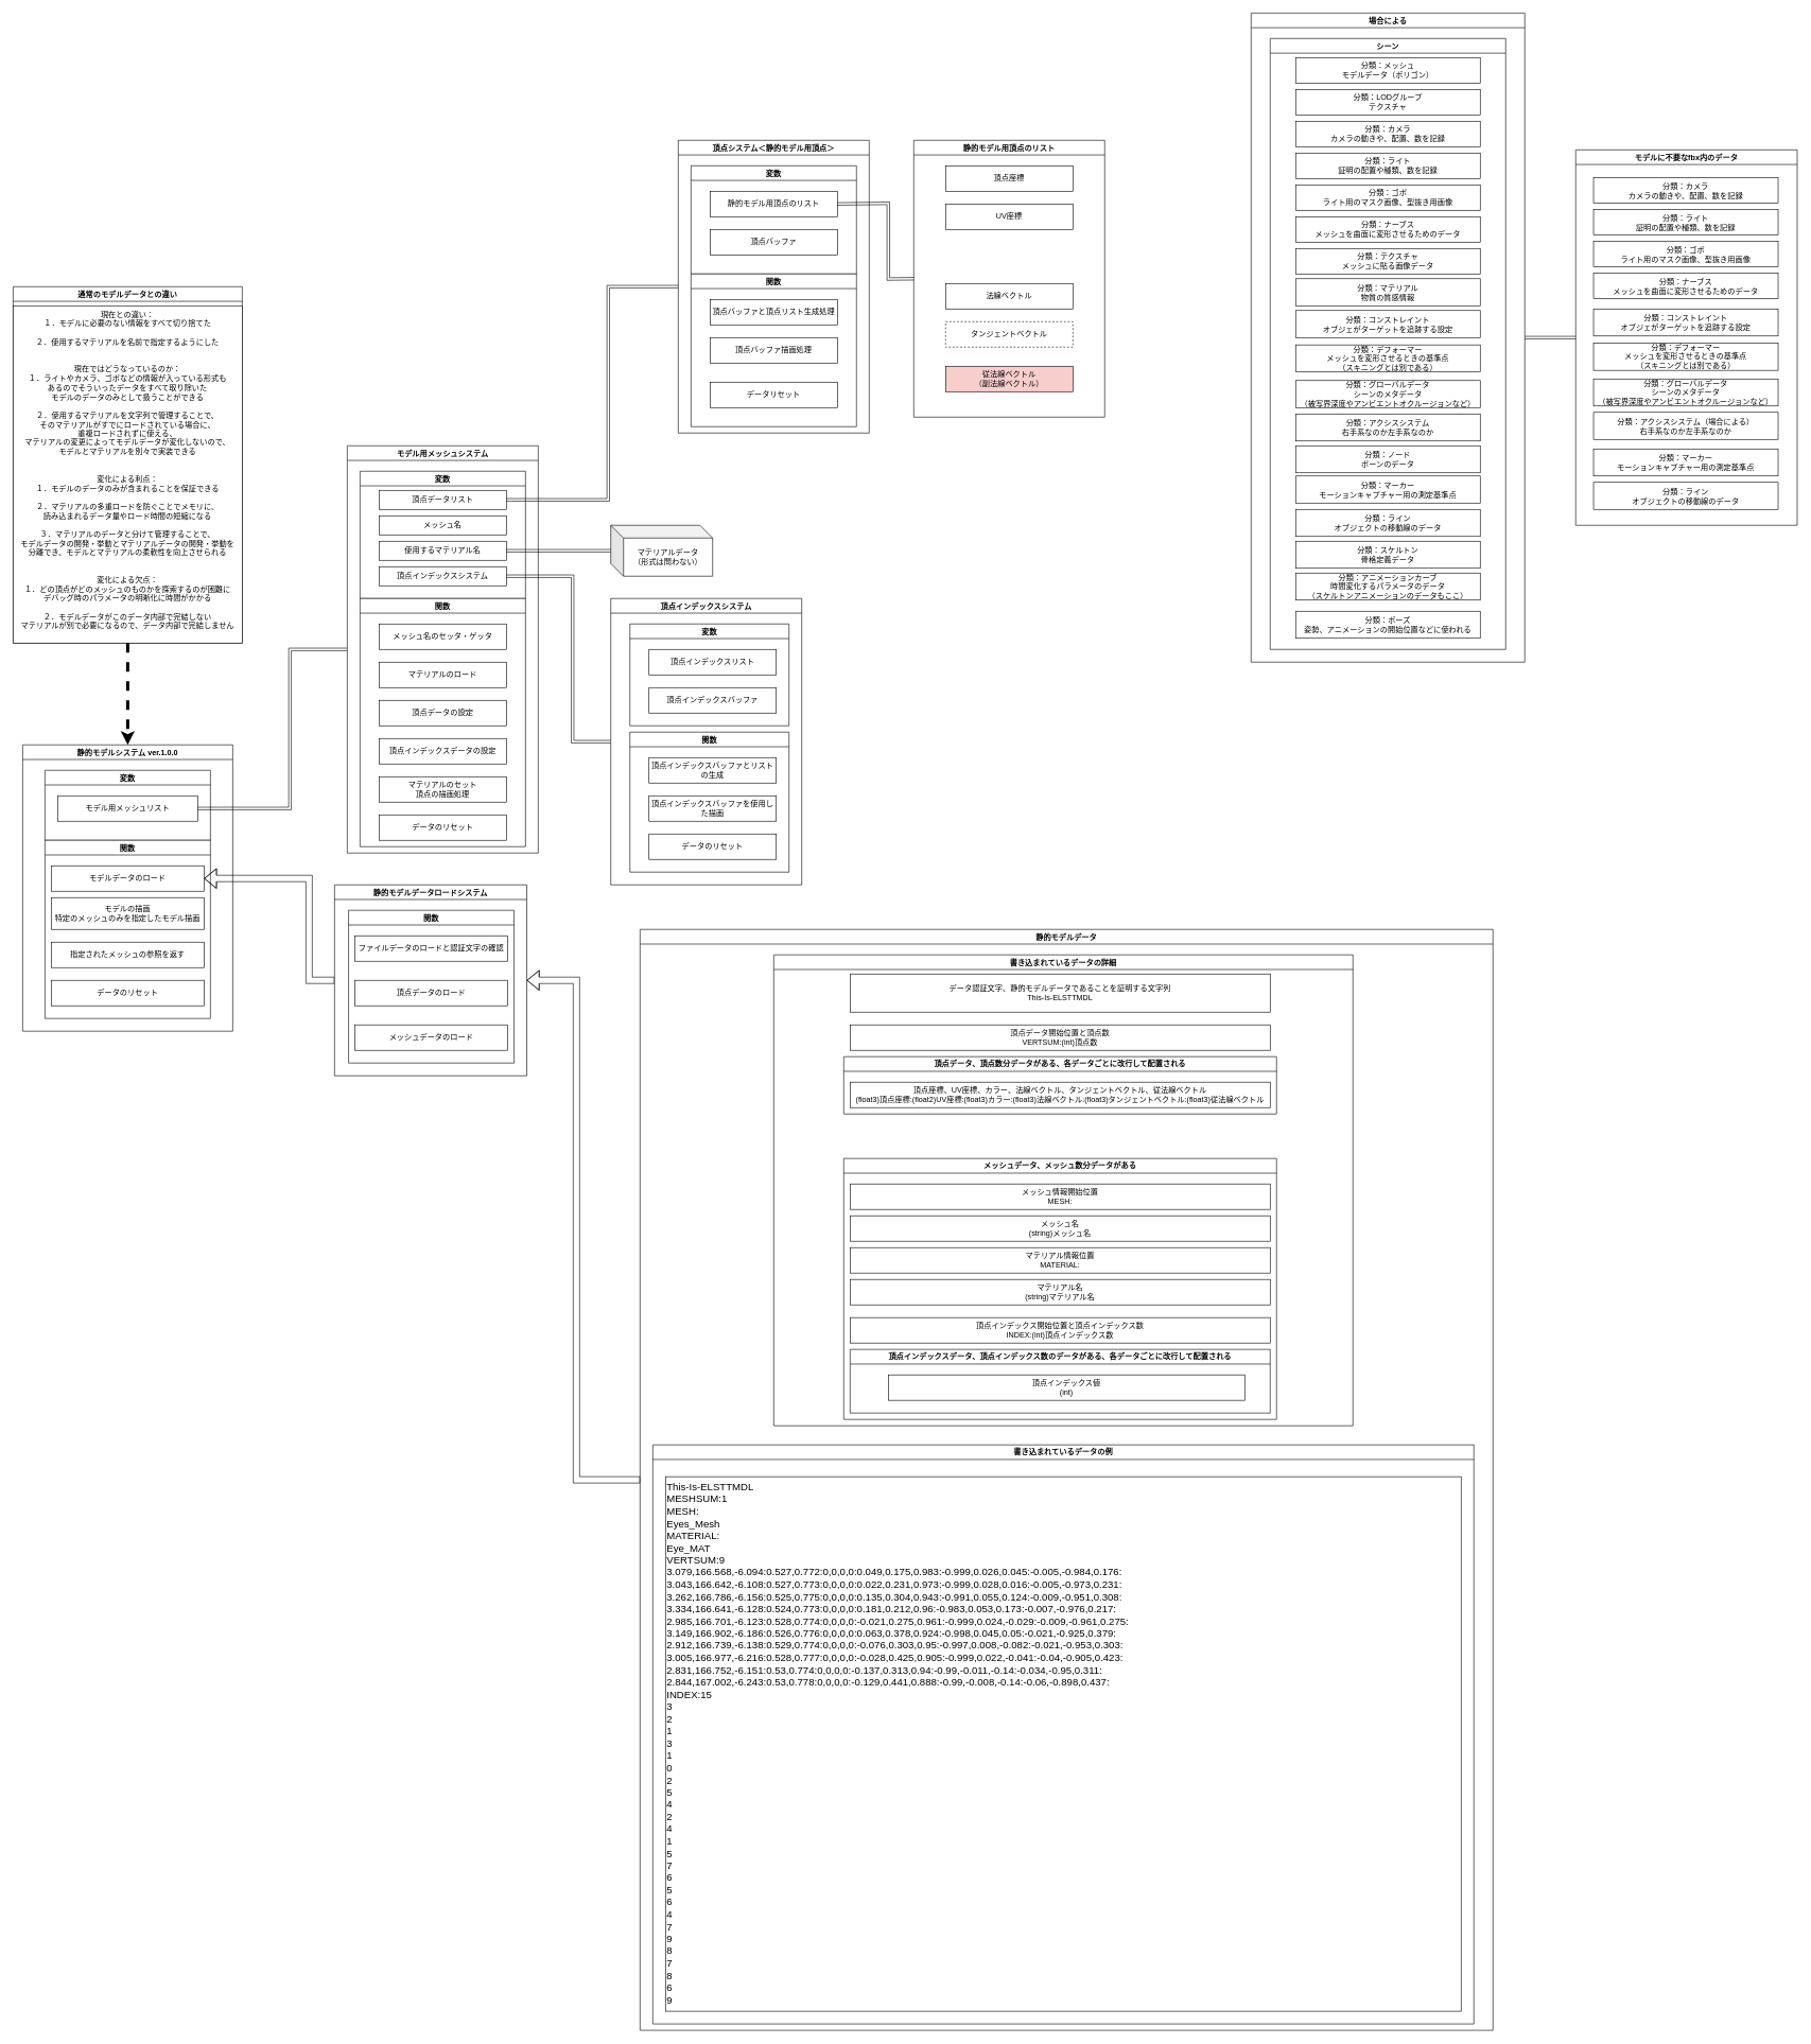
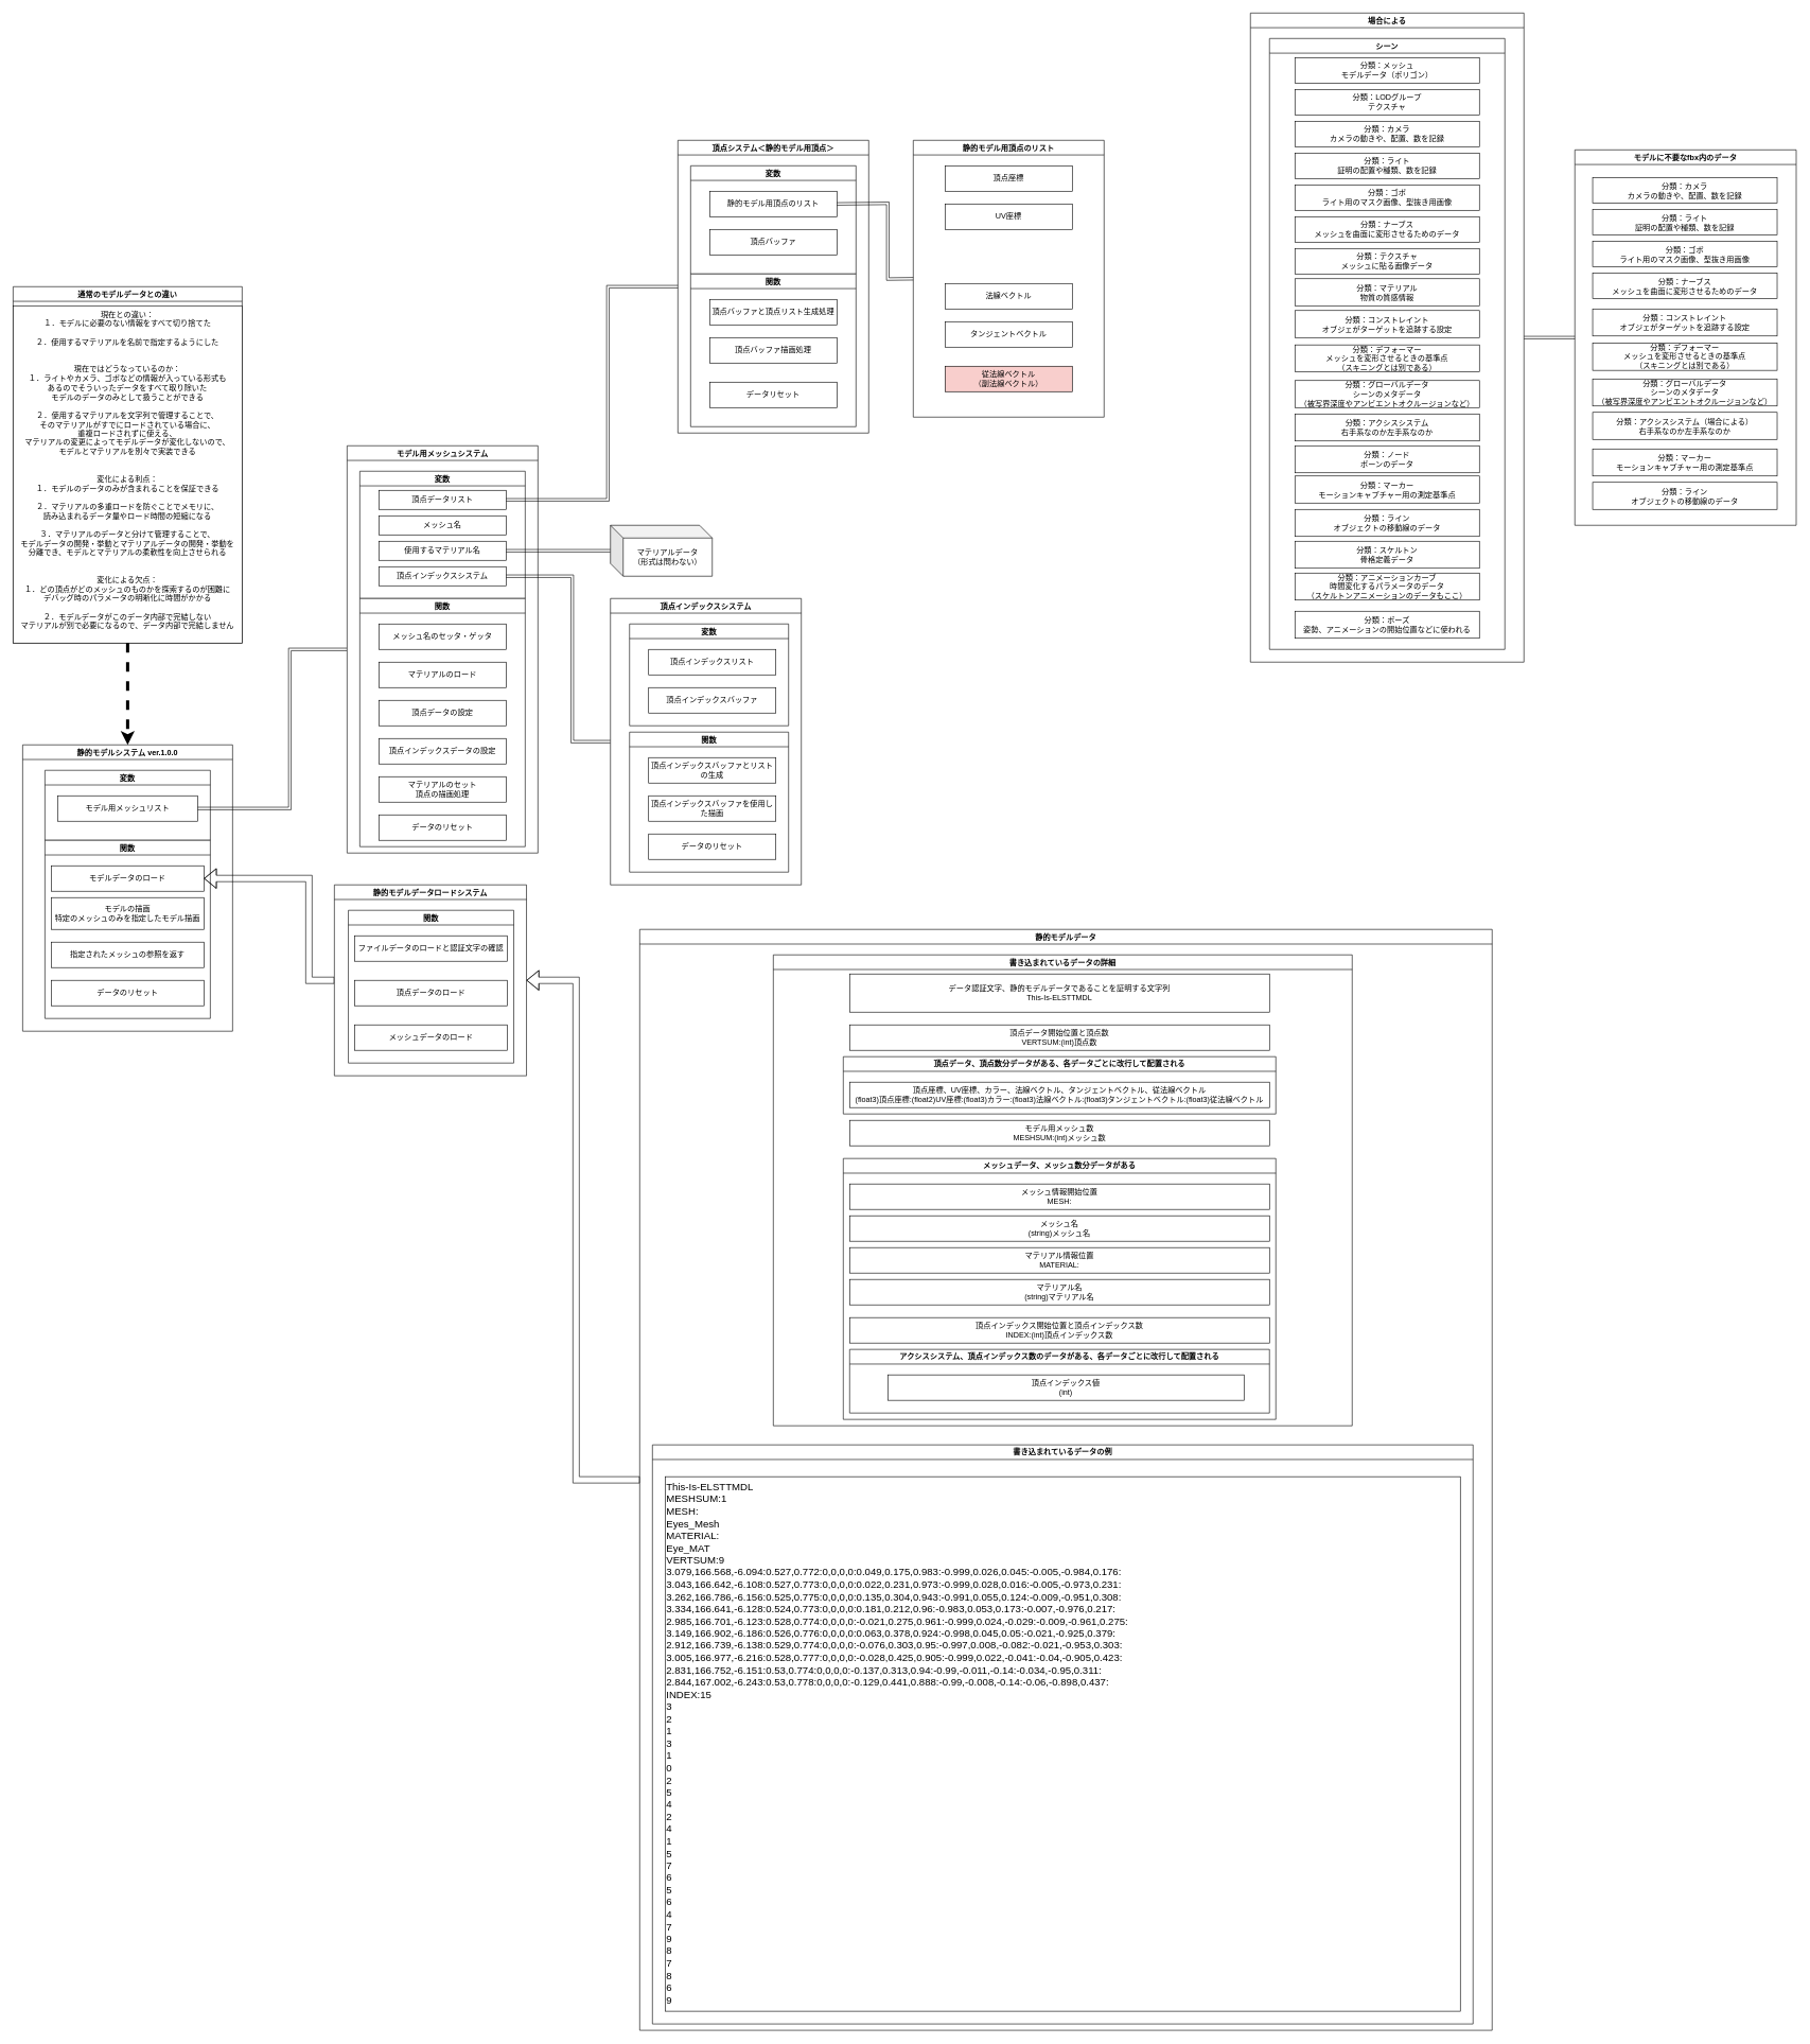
- <mxCell id="22" value="タンジェントベクトル" style="rounded=0;whiteSpace=wrap;html=1;dashed=1;" parent="18" vertex="1"><mxGeometry x="50" y="285" width="200" height="40" as="geometry" /></mxCell>
+ <mxCell id="22" value="タンジェントベクトル" style="rounded=0;whiteSpace=wrap;html=1;" parent="18" vertex="1"><mxGeometry x="50" y="285" width="200" height="40" as="geometry" /></mxCell>
+ <mxCell id="60" value="モデル用メッシュ数&lt;br&gt;MESHSUM:(int)メッシュ数" style="rounded=0;whiteSpace=wrap;html=1;" parent="57" vertex="1"><mxGeometry x="120" y="260" width="660" height="40" as="geometry" /></mxCell>
- <mxCell id="69" value="頂点インデックスデータ、頂点インデックス数のデータがある、各データごとに改行して配置される" style="swimlane;whiteSpace=wrap;html=1;swimlaneFillColor=default;" parent="63" vertex="1"><mxGeometry x="10" y="300" width="660" height="100" as="geometry" /></mxCell>
+ <mxCell id="69" value="アクシスシステム、頂点インデックス数のデータがある、各データごとに改行して配置される" style="swimlane;whiteSpace=wrap;html=1;swimlaneFillColor=default;" parent="63" vertex="1"><mxGeometry x="10" y="300" width="660" height="100" as="geometry" /></mxCell>
